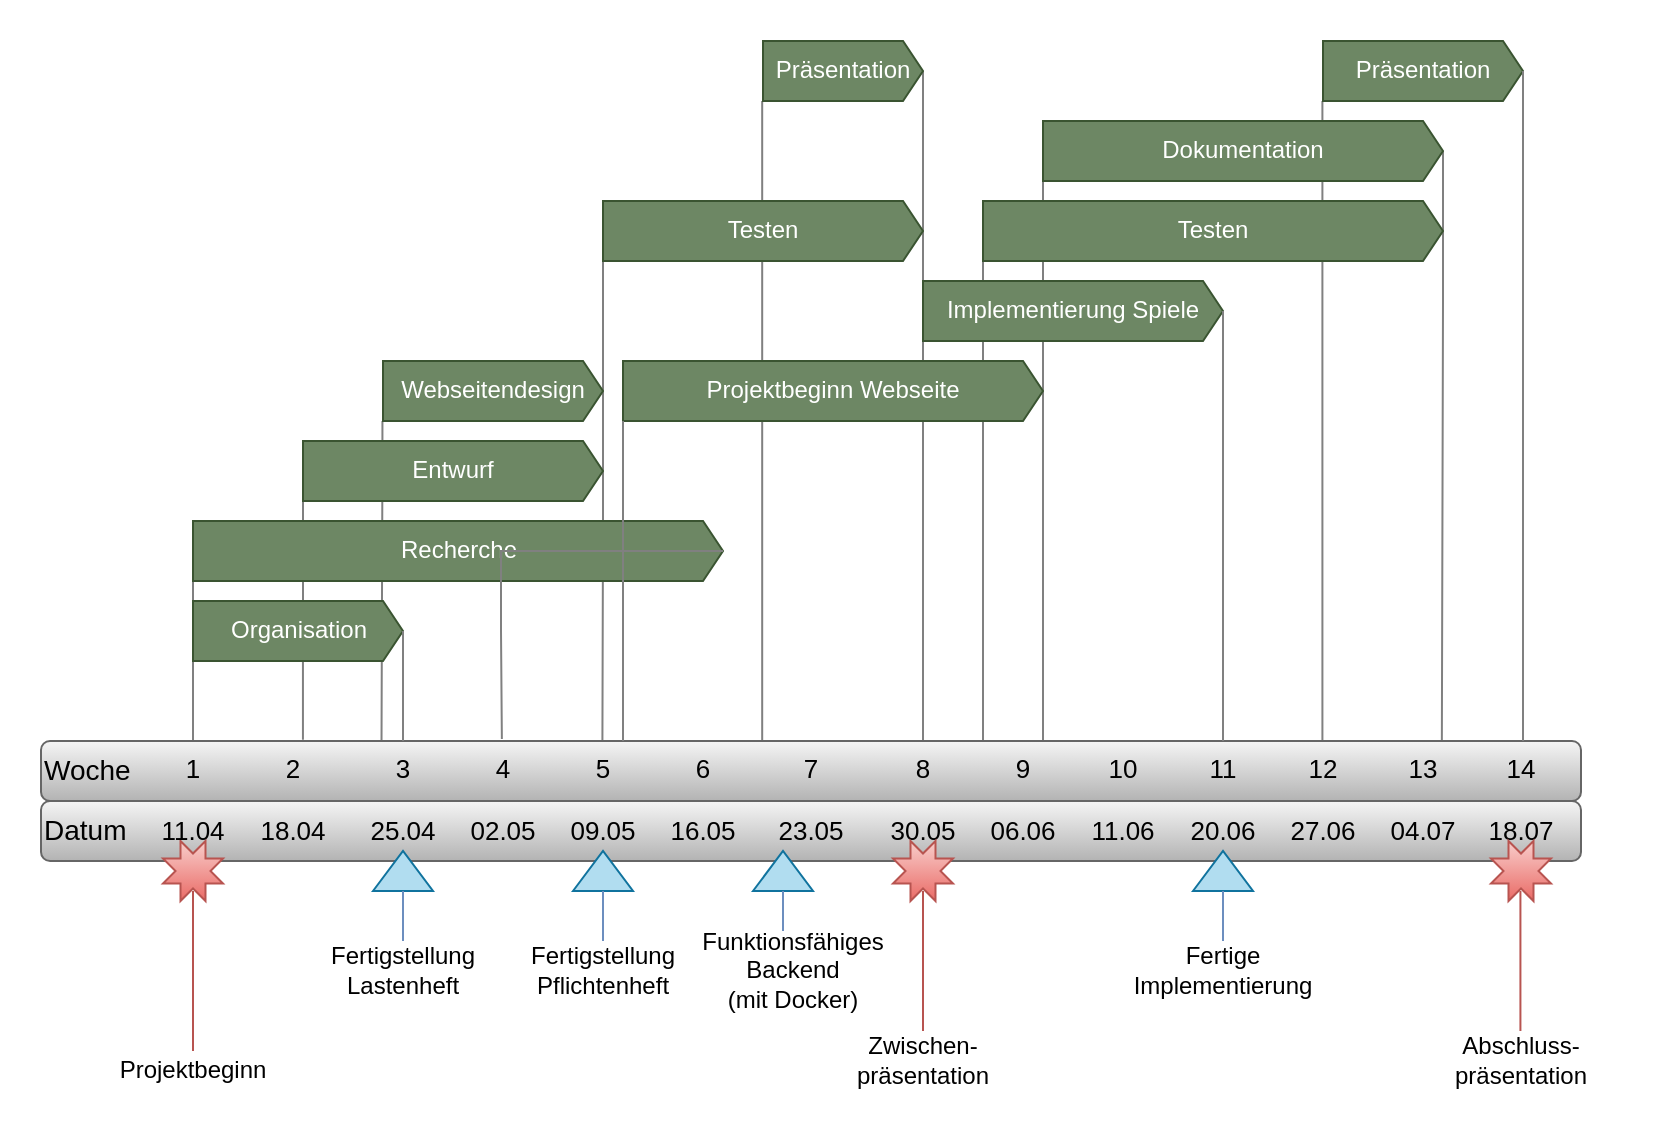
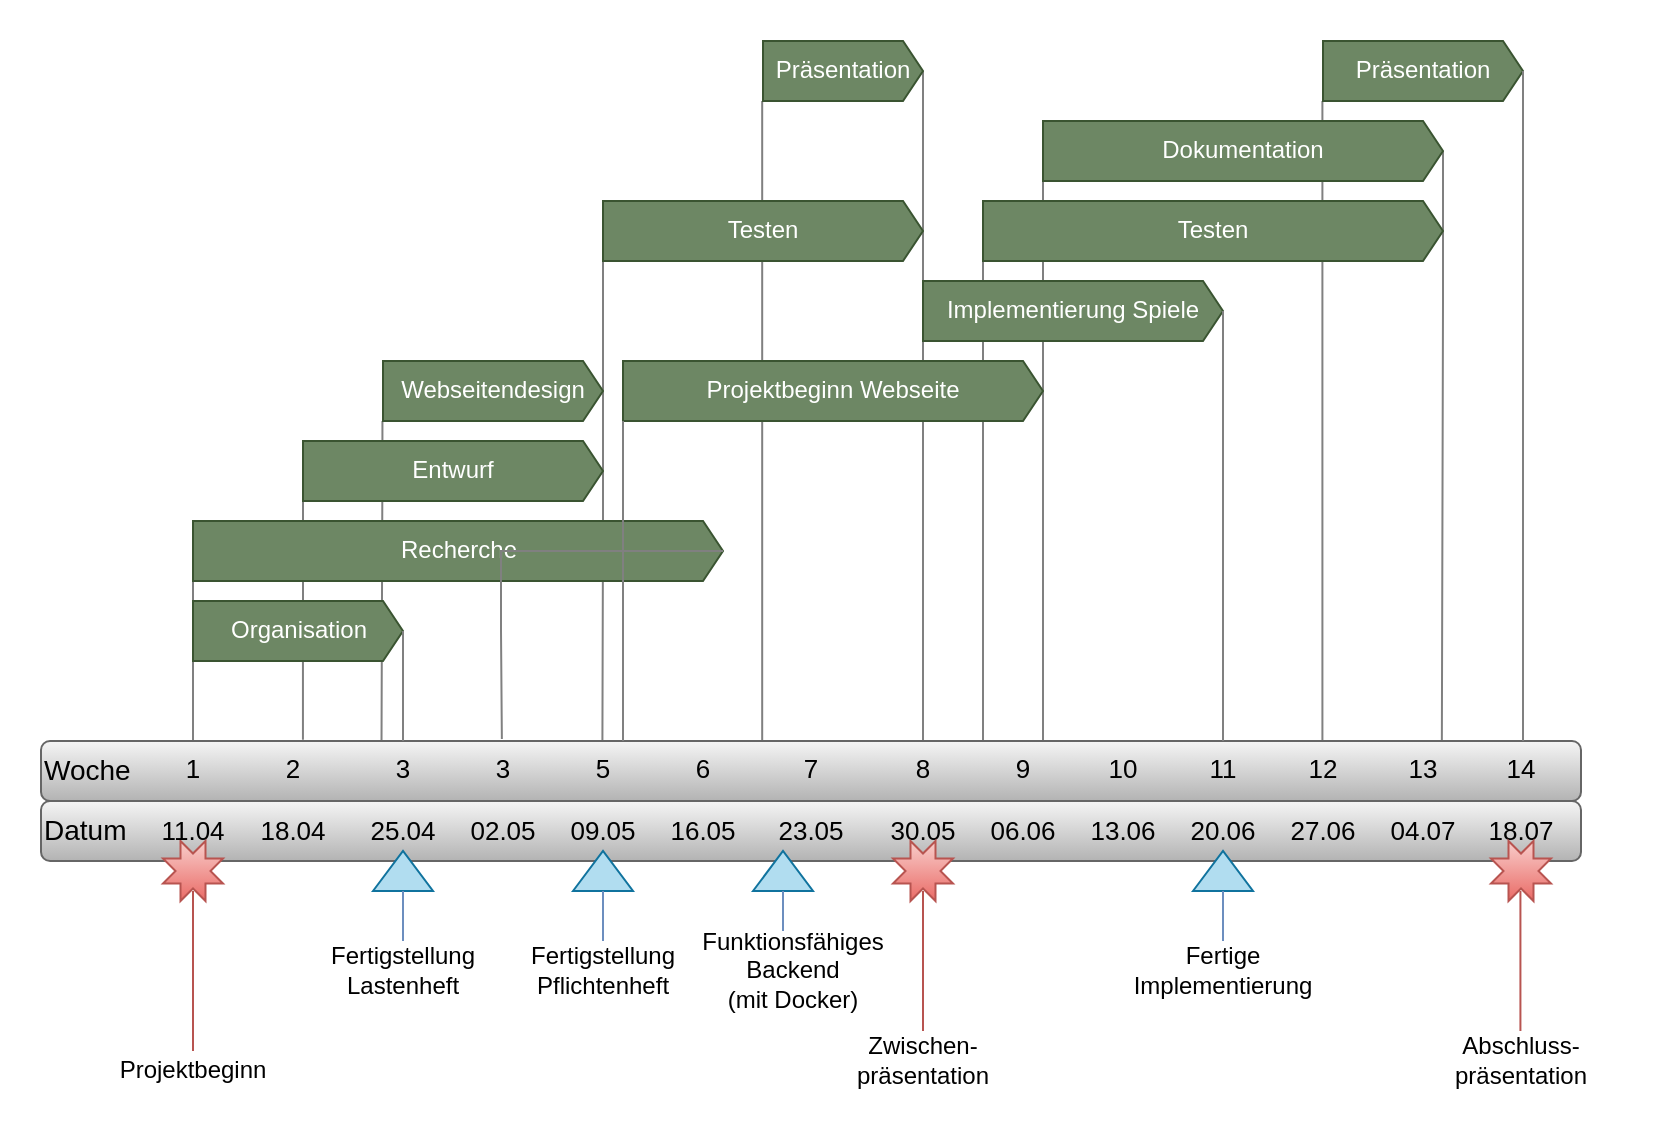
- <mxCell id="20" value="&lt;div style=&quot;font-size: 13px;&quot;&gt;&lt;font style=&quot;font-size: 13px;&quot;&gt;4&lt;/font&gt;&lt;/div&gt;&lt;div style=&quot;font-size: 13px;&quot;&gt;&lt;font style=&quot;font-size: 13px;&quot;&gt;&lt;br&gt;&lt;/font&gt;&lt;/div&gt;&lt;div style=&quot;font-size: 13px;&quot;&gt;&lt;font style=&quot;font-size: 13px;&quot;&gt;&lt;font style=&quot;font-size: 13px;&quot;&gt;02.05&lt;/font&gt;&lt;font style=&quot;font-size: 13px;&quot;&gt;&lt;br&gt;&lt;/font&gt;&lt;/font&gt;&lt;/div&gt;" style="text;html=1;align=center;verticalAlign=middle;resizable=0;points=[];autosize=1;strokeColor=none;fillColor=none;" vertex="1" parent="1"><mxGeometry x="221" y="370" width="60" height="60" as="geometry" /></mxCell>
+ <mxCell id="20" value="&lt;div style=&quot;font-size: 13px;&quot;&gt;&lt;font style=&quot;font-size: 13px;&quot;&gt;3&lt;/font&gt;&lt;/div&gt;&lt;div style=&quot;font-size: 13px;&quot;&gt;&lt;font style=&quot;font-size: 13px;&quot;&gt;&lt;br&gt;&lt;/font&gt;&lt;/div&gt;&lt;div style=&quot;font-size: 13px;&quot;&gt;&lt;font style=&quot;font-size: 13px;&quot;&gt;&lt;font style=&quot;font-size: 13px;&quot;&gt;02.05&lt;/font&gt;&lt;font style=&quot;font-size: 13px;&quot;&gt;&lt;br&gt;&lt;/font&gt;&lt;/font&gt;&lt;/div&gt;" style="text;html=1;align=center;verticalAlign=middle;resizable=0;points=[];autosize=1;strokeColor=none;fillColor=none;" vertex="1" parent="1"><mxGeometry x="221" y="370" width="60" height="60" as="geometry" /></mxCell>
- <mxCell id="26" value="&lt;div style=&quot;font-size: 13px;&quot;&gt;&lt;font style=&quot;font-size: 13px;&quot;&gt;10&lt;/font&gt;&lt;/div&gt;&lt;div style=&quot;font-size: 13px;&quot;&gt;&lt;font style=&quot;font-size: 13px;&quot;&gt;&lt;br&gt;&lt;/font&gt;&lt;/div&gt;&lt;div style=&quot;font-size: 13px;&quot;&gt;&lt;font style=&quot;font-size: 13px;&quot;&gt;&lt;font style=&quot;font-size: 13px;&quot;&gt;11.06&lt;/font&gt;&lt;font style=&quot;font-size: 13px;&quot;&gt;&lt;br&gt;&lt;/font&gt;&lt;/font&gt;&lt;/div&gt;" style="text;html=1;align=center;verticalAlign=middle;resizable=0;points=[];autosize=1;strokeColor=none;fillColor=none;" vertex="1" parent="1"><mxGeometry x="531" y="370" width="60" height="60" as="geometry" /></mxCell>
+ <mxCell id="26" value="&lt;div style=&quot;font-size: 13px;&quot;&gt;&lt;font style=&quot;font-size: 13px;&quot;&gt;10&lt;/font&gt;&lt;/div&gt;&lt;div style=&quot;font-size: 13px;&quot;&gt;&lt;font style=&quot;font-size: 13px;&quot;&gt;&lt;br&gt;&lt;/font&gt;&lt;/div&gt;&lt;div style=&quot;font-size: 13px;&quot;&gt;&lt;font style=&quot;font-size: 13px;&quot;&gt;&lt;font style=&quot;font-size: 13px;&quot;&gt;13.06&lt;/font&gt;&lt;font style=&quot;font-size: 13px;&quot;&gt;&lt;br&gt;&lt;/font&gt;&lt;/font&gt;&lt;/div&gt;" style="text;html=1;align=center;verticalAlign=middle;resizable=0;points=[];autosize=1;strokeColor=none;fillColor=none;" vertex="1" parent="1"><mxGeometry x="531" y="370" width="60" height="60" as="geometry" /></mxCell>
